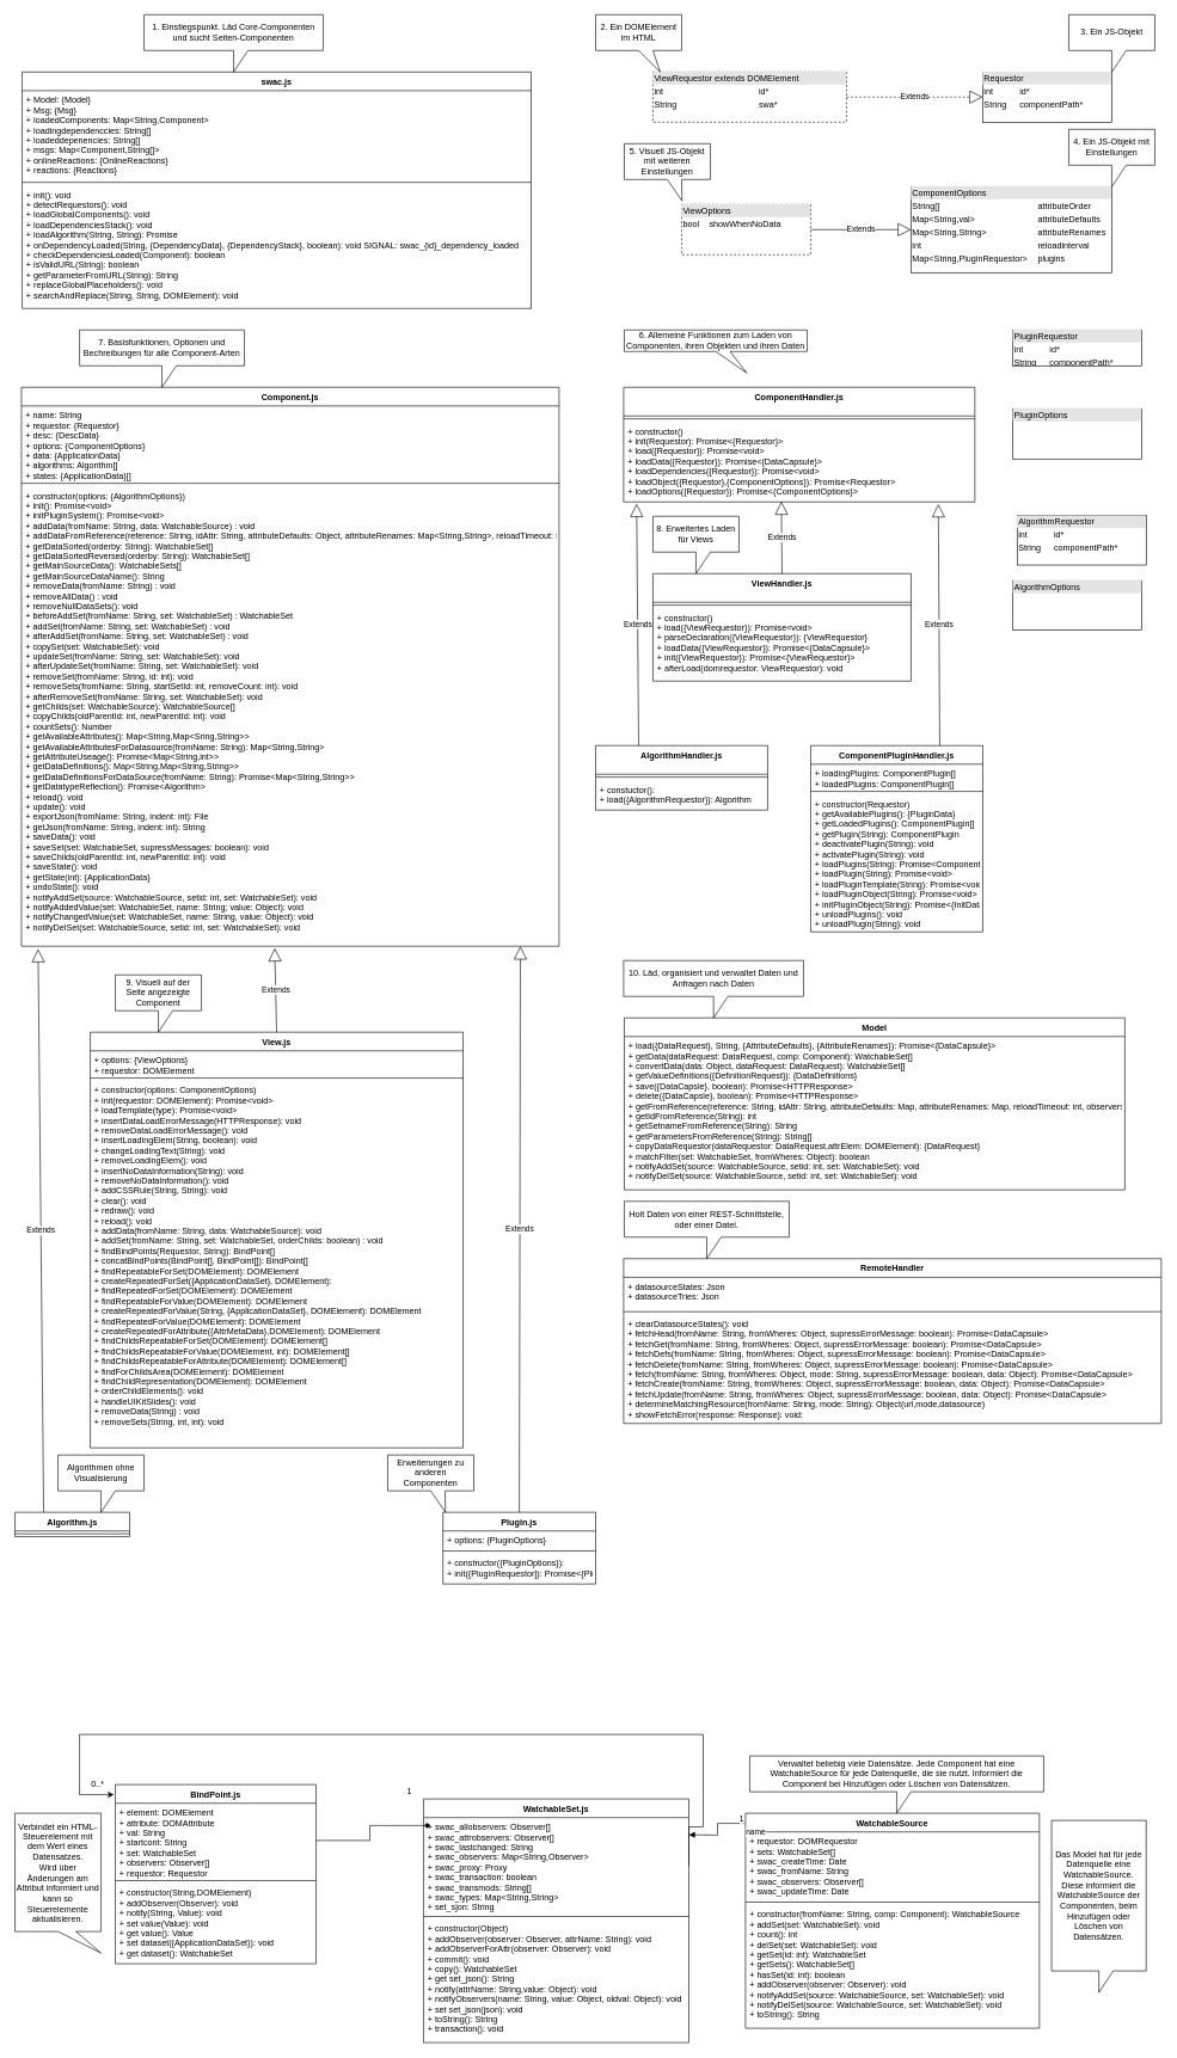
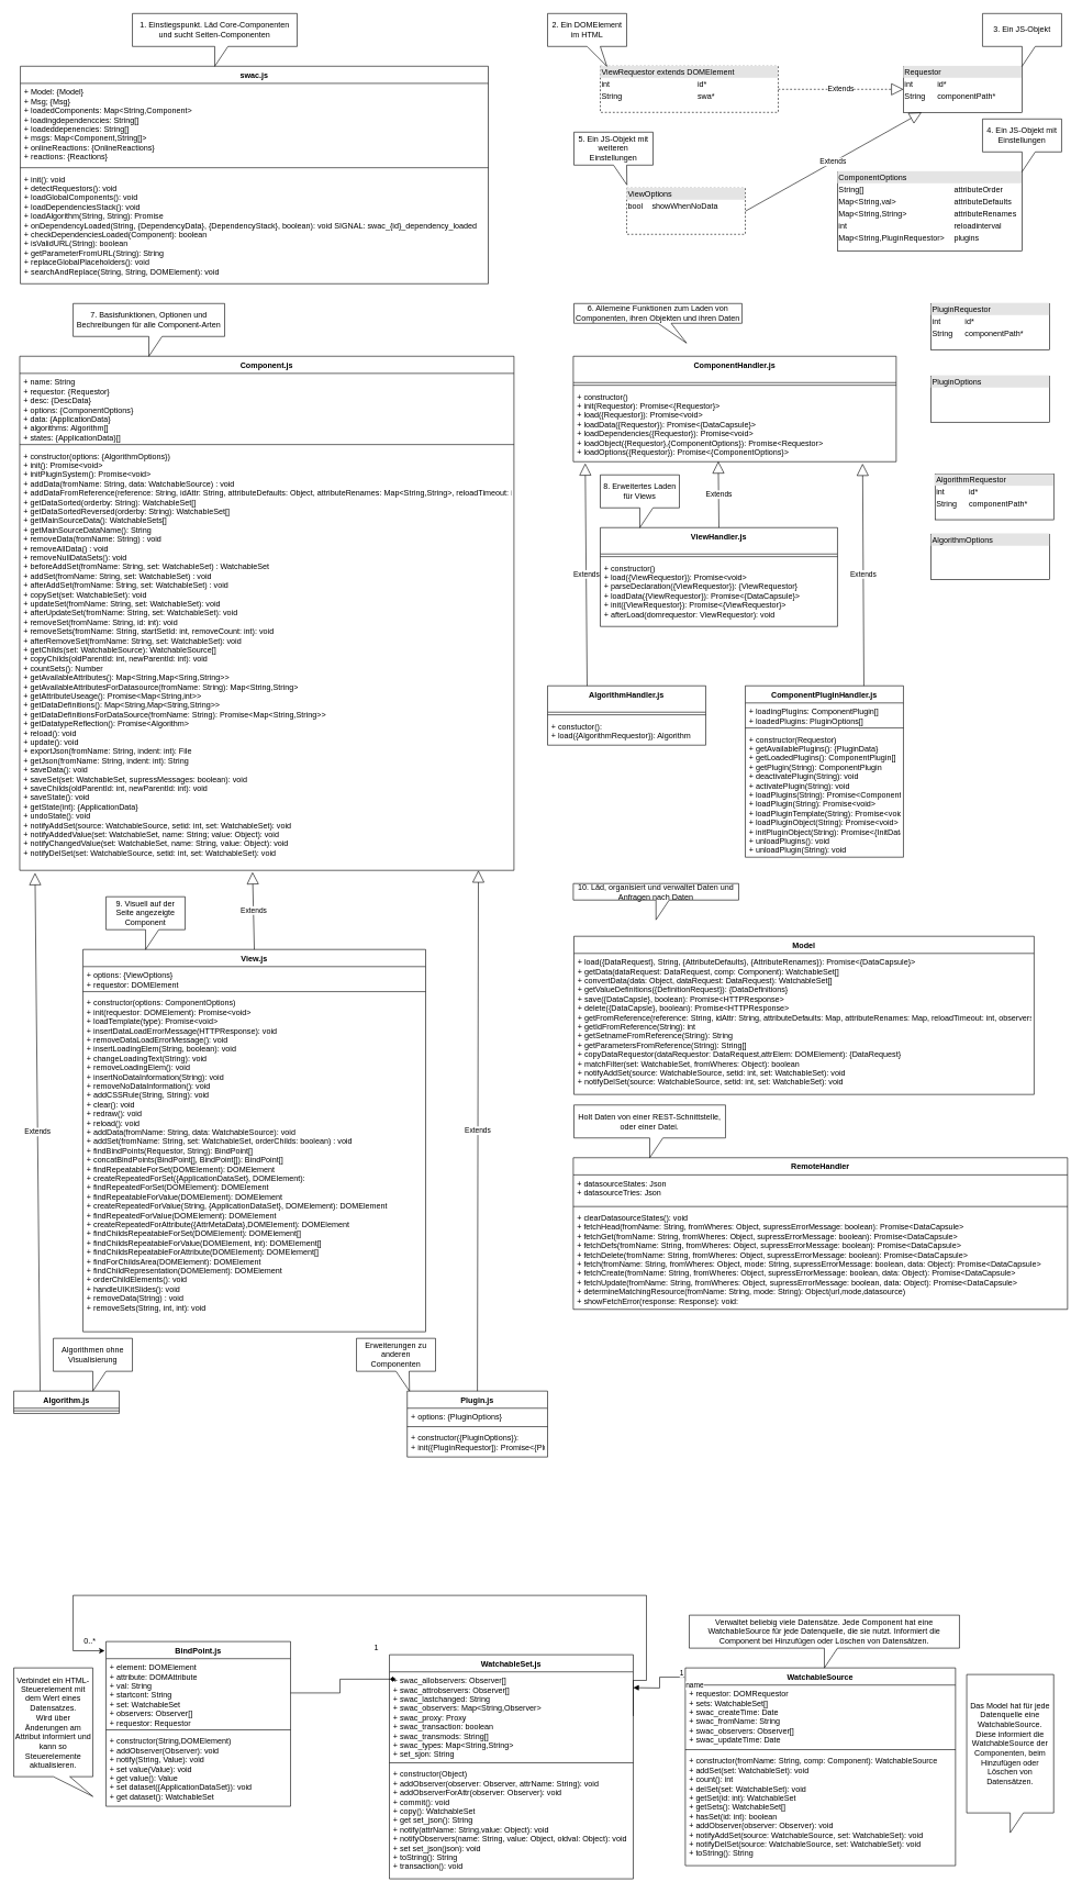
- <mxCell id="76" value="5. Visuell JS-Objekt mit weiteren Einstellungen" style="shape=callout;whiteSpace=wrap;html=1;perimeter=calloutPerimeter;fontColor=default;strokeColor=#000000;position2=0.67;" vertex="1" parent="1"><mxGeometry x="870" y="200" width="120" height="80" as="geometry" /></mxCell>
+ <mxCell id="76" value="5. Ein JS-Objekt mit weiteren Einstellungen" style="shape=callout;whiteSpace=wrap;html=1;perimeter=calloutPerimeter;fontColor=default;strokeColor=#000000;position2=0.67;" vertex="1" parent="1"><mxGeometry x="870" y="200" width="120" height="80" as="geometry" /></mxCell>
- <mxCell id="74" value="Extends" style="endArrow=block;endSize=16;endFill=0;html=1;rounded=0;fontColor=default;exitX=1;exitY=0.5;exitDx=0;exitDy=0;entryX=0;entryY=0.5;entryDx=0;entryDy=0;" edge="1" parent="1" source="53" target="54"><mxGeometry width="160" relative="1" as="geometry"><mxPoint x="1260" y="200" as="sourcePoint" /><mxPoint x="1420" y="200" as="targetPoint" /></mxGeometry></mxCell>
+ <mxCell id="74" value="Extends" style="endArrow=block;endSize=16;endFill=0;html=1;rounded=0;fontColor=default;exitX=1;exitY=0.5;exitDx=0;exitDy=0;" edge="1" parent="1" source="53" target="36"><mxGeometry width="160" relative="1" as="geometry"><mxPoint x="1260" y="200" as="sourcePoint" /><mxPoint x="1420" y="200" as="targetPoint" /></mxGeometry></mxCell>
- <mxCell id="35" value="&lt;div style=&quot;box-sizing: border-box ; width: 100% ; background: #e4e4e4 ; padding: 2px&quot;&gt;PluginRequestor&lt;/div&gt;&lt;table style=&quot;width: 100% ; font-size: 1em&quot; cellpadding=&quot;2&quot; cellspacing=&quot;0&quot;&gt;&lt;tbody&gt;&lt;tr&gt;&lt;td&gt;int&lt;/td&gt;&lt;td&gt;id*&lt;/td&gt;&lt;/tr&gt;&lt;tr&gt;&lt;td&gt;String&lt;/td&gt;&lt;td&gt;componentPath*&lt;/td&gt;&lt;/tr&gt;&lt;tr&gt;&lt;td&gt;&lt;/td&gt;&lt;td&gt;&lt;br&gt;&lt;/td&gt;&lt;/tr&gt;&lt;/tbody&gt;&lt;/table&gt;" style="verticalAlign=top;align=left;overflow=fill;html=1;" parent="1" vertex="1"><mxGeometry x="1412" y="460" width="180" height="50" as="geometry" /></mxCell>
+ <mxCell id="35" value="&lt;div style=&quot;box-sizing: border-box ; width: 100% ; background: #e4e4e4 ; padding: 2px&quot;&gt;PluginRequestor&lt;/div&gt;&lt;table style=&quot;width: 100% ; font-size: 1em&quot; cellpadding=&quot;2&quot; cellspacing=&quot;0&quot;&gt;&lt;tbody&gt;&lt;tr&gt;&lt;td&gt;int&lt;/td&gt;&lt;td&gt;id*&lt;/td&gt;&lt;/tr&gt;&lt;tr&gt;&lt;td&gt;String&lt;/td&gt;&lt;td&gt;componentPath*&lt;/td&gt;&lt;/tr&gt;&lt;tr&gt;&lt;td&gt;&lt;/td&gt;&lt;td&gt;&lt;br&gt;&lt;/td&gt;&lt;/tr&gt;&lt;/tbody&gt;&lt;/table&gt;" style="verticalAlign=top;align=left;overflow=fill;html=1;" parent="1" vertex="1"><mxGeometry x="1412" y="460" width="180" height="70" as="geometry" /></mxCell>
- <mxCell id="24" value="+ loadingPlugins: ComponentPlugin[]&#10;+ loadedPlugins: ComponentPlugin[]" style="text;strokeColor=none;fillColor=none;align=left;verticalAlign=top;spacingLeft=4;spacingRight=4;overflow=hidden;rotatable=0;points=[[0,0.5],[1,0.5]];portConstraint=eastwest;" parent="23" vertex="1"><mxGeometry y="26" width="240" height="34" as="geometry" /></mxCell>
+ <mxCell id="24" value="+ loadingPlugins: ComponentPlugin[]&#10;+ loadedPlugins: PluginOptions[]" style="text;strokeColor=none;fillColor=none;align=left;verticalAlign=top;spacingLeft=4;spacingRight=4;overflow=hidden;rotatable=0;points=[[0,0.5],[1,0.5]];portConstraint=eastwest;" parent="23" vertex="1"><mxGeometry y="26" width="240" height="34" as="geometry" /></mxCell>
- <mxCell id="84" value="10. Läd, organisiert und verwaltet Daten und Anfragen nach Daten" style="shape=callout;whiteSpace=wrap;html=1;perimeter=calloutPerimeter;fontColor=default;strokeColor=#000000;" vertex="1" parent="1"><mxGeometry x="869" y="1340" width="251" height="80" as="geometry" /></mxCell>
+ <mxCell id="84" value="10. Läd, organisiert und verwaltet Daten und Anfragen nach Daten" style="shape=callout;whiteSpace=wrap;html=1;perimeter=calloutPerimeter;fontColor=default;strokeColor=#000000;" vertex="1" parent="1"><mxGeometry x="869" y="1340" width="251" height="55" as="geometry" /></mxCell>
